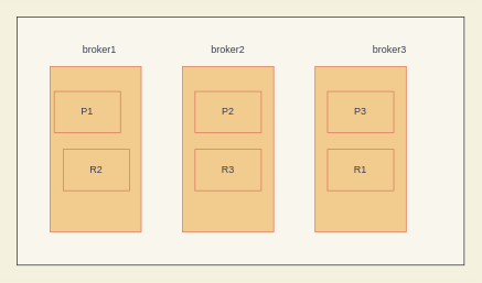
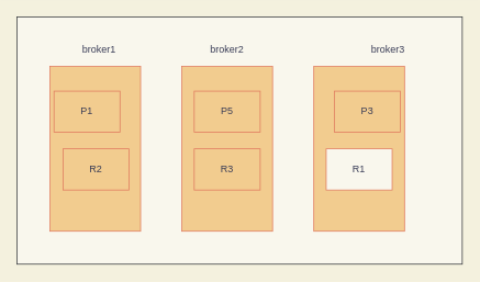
- <mxCell id="10" value="P2" style="rounded=0;whiteSpace=wrap;html=1;fillColor=#F2CC8F;strokeColor=#E07A5F;fontColor=#393C56;" parent="1" vertex="1"><mxGeometry x="235" y="110" width="80" height="50" as="geometry" /></mxCell>
+ <mxCell id="10" value="P5" style="rounded=0;whiteSpace=wrap;html=1;fillColor=#F2CC8F;strokeColor=#E07A5F;fontColor=#393C56;" parent="1" vertex="1"><mxGeometry x="235" y="110" width="80" height="50" as="geometry" /></mxCell>
- <mxCell id="11" value="P3" style="rounded=0;whiteSpace=wrap;html=1;fillColor=#F2CC8F;strokeColor=#E07A5F;fontColor=#393C56;" parent="1" vertex="1"><mxGeometry x="395" y="110" width="80" height="50" as="geometry" /></mxCell>
+ <mxCell id="11" value="P3" style="rounded=0;whiteSpace=wrap;html=1;fillColor=#F2CC8F;strokeColor=#E07A5F;fontColor=#393C56;" parent="1" vertex="1"><mxGeometry x="405" y="110" width="80" height="50" as="geometry" /></mxCell>
- <mxCell id="14" value="R1" style="rounded=0;whiteSpace=wrap;html=1;fillColor=#F2CC8F;strokeColor=#E07A5F;fontColor=#393C56;" parent="1" vertex="1"><mxGeometry x="395" y="180" width="80" height="50" as="geometry" /></mxCell>
+ <mxCell id="14" value="R1" style="rounded=0;whiteSpace=wrap;html=1;fillColor=#f9f7ed;strokeColor=#E07A5F;fontColor=#393C56;" parent="1" vertex="1"><mxGeometry x="395" y="180" width="80" height="50" as="geometry" /></mxCell>
